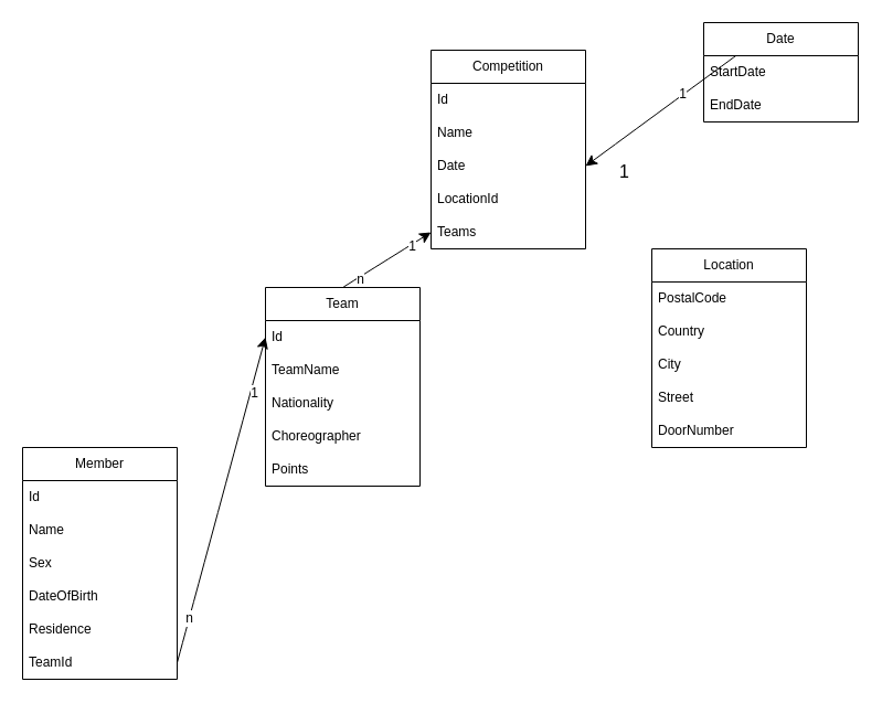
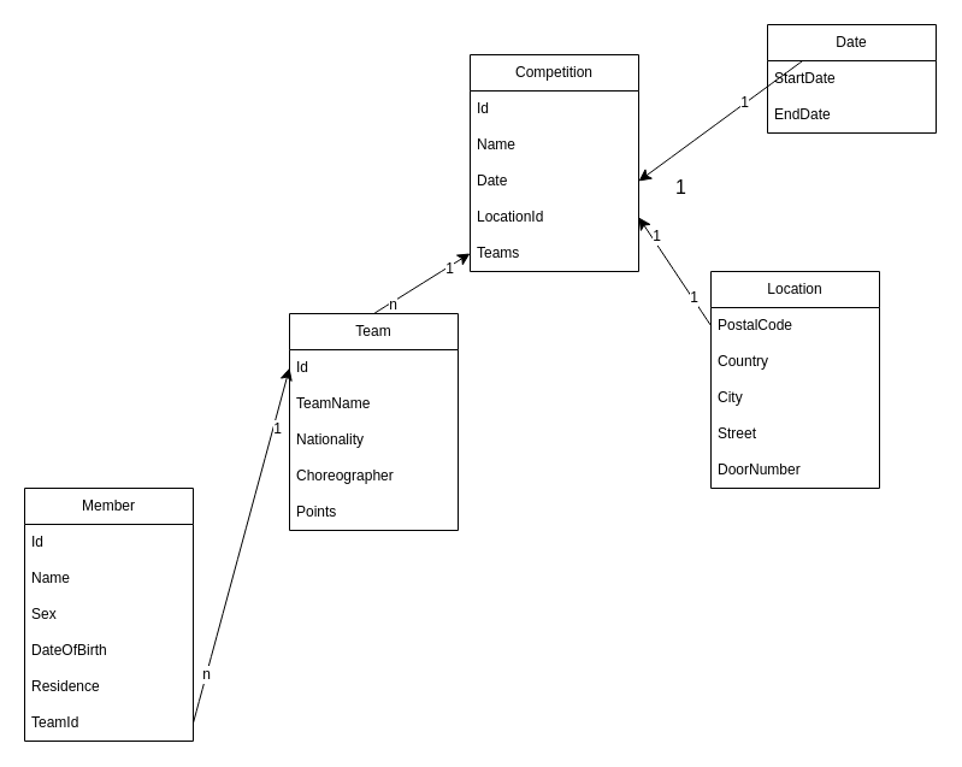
+ <mxCell id="37" style="edgeStyle=none;curved=1;rounded=0;orthogonalLoop=1;jettySize=auto;html=1;exitX=0;exitY=0.5;exitDx=0;exitDy=0;entryX=1;entryY=0.5;entryDx=0;entryDy=0;fontSize=12;startSize=8;endSize=8;" edge="1" parent="1" source="3" target="32"><mxGeometry relative="1" as="geometry" /></mxCell>
+ <mxCell id="38" value="1" style="edgeLabel;html=1;align=center;verticalAlign=middle;resizable=0;points=[];fontSize=12;" vertex="1" connectable="0" parent="37"><mxGeometry x="0.605" y="-3" relative="1" as="geometry"><mxPoint as="offset" /></mxGeometry></mxCell>
+ <mxCell id="39" value="1" style="edgeLabel;html=1;align=center;verticalAlign=middle;resizable=0;points=[];fontSize=12;" vertex="1" connectable="0" parent="37"><mxGeometry x="-0.484" y="-1" relative="1" as="geometry"><mxPoint as="offset" /></mxGeometry></mxCell>
